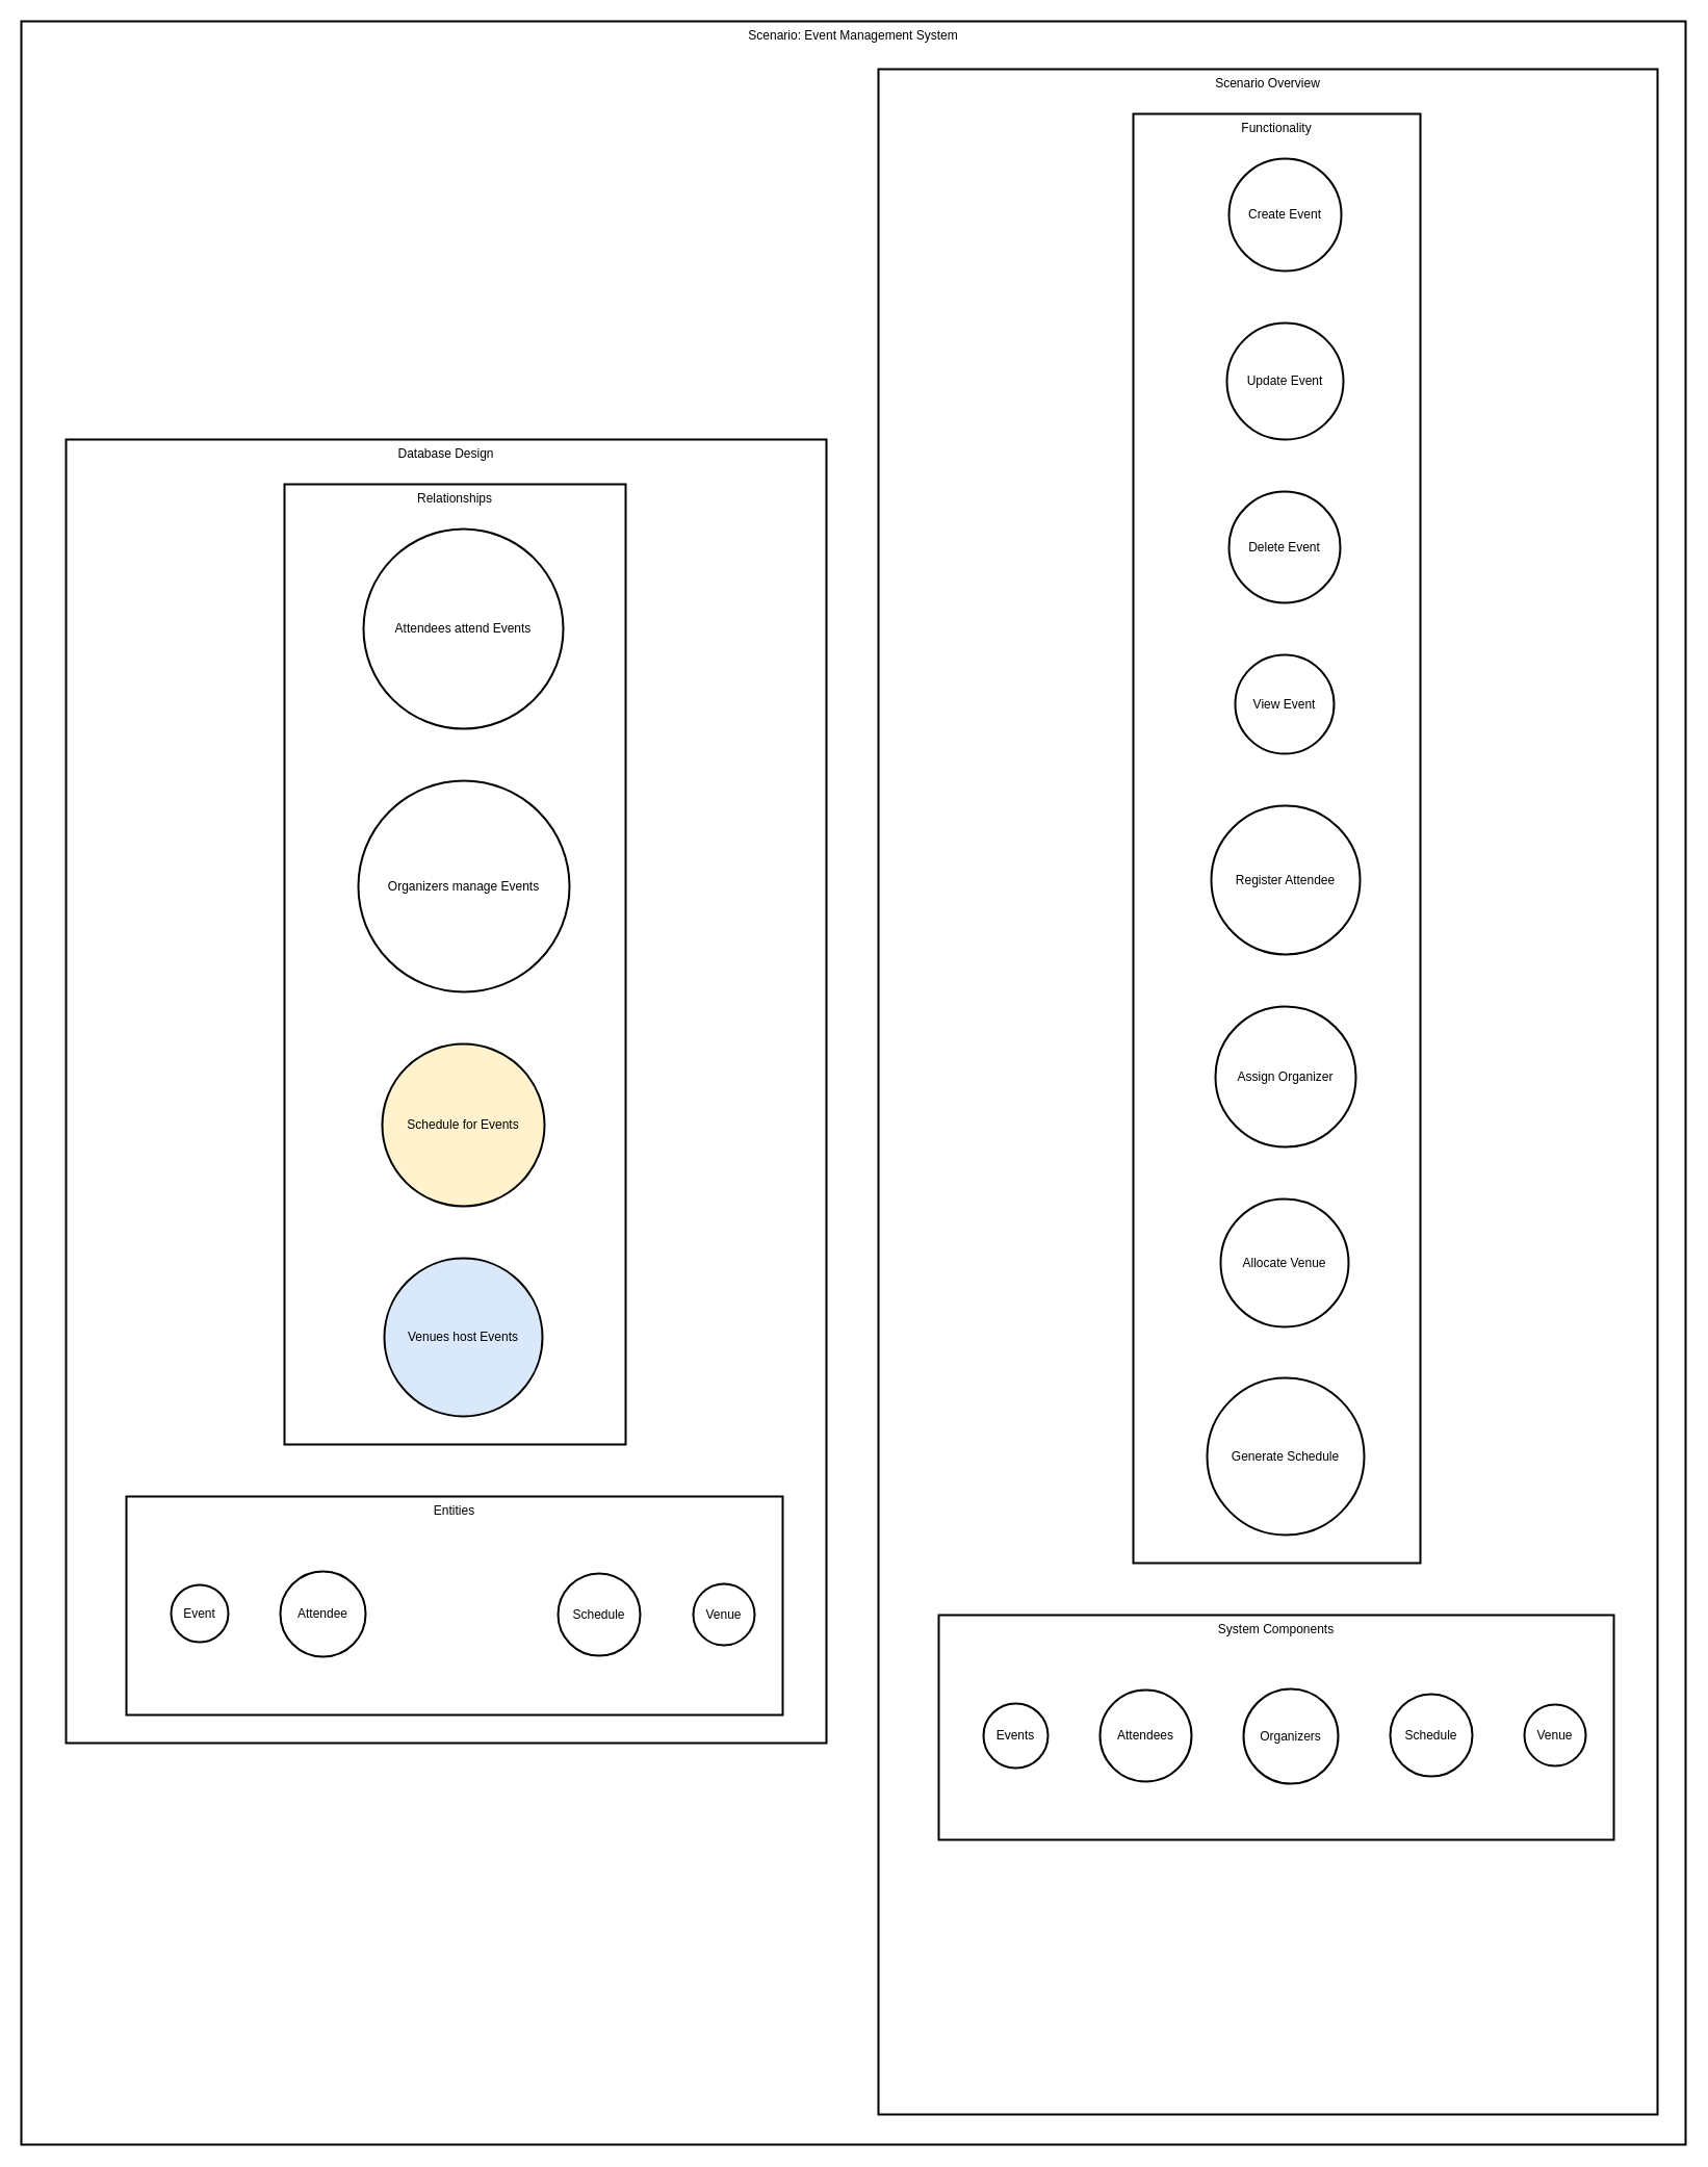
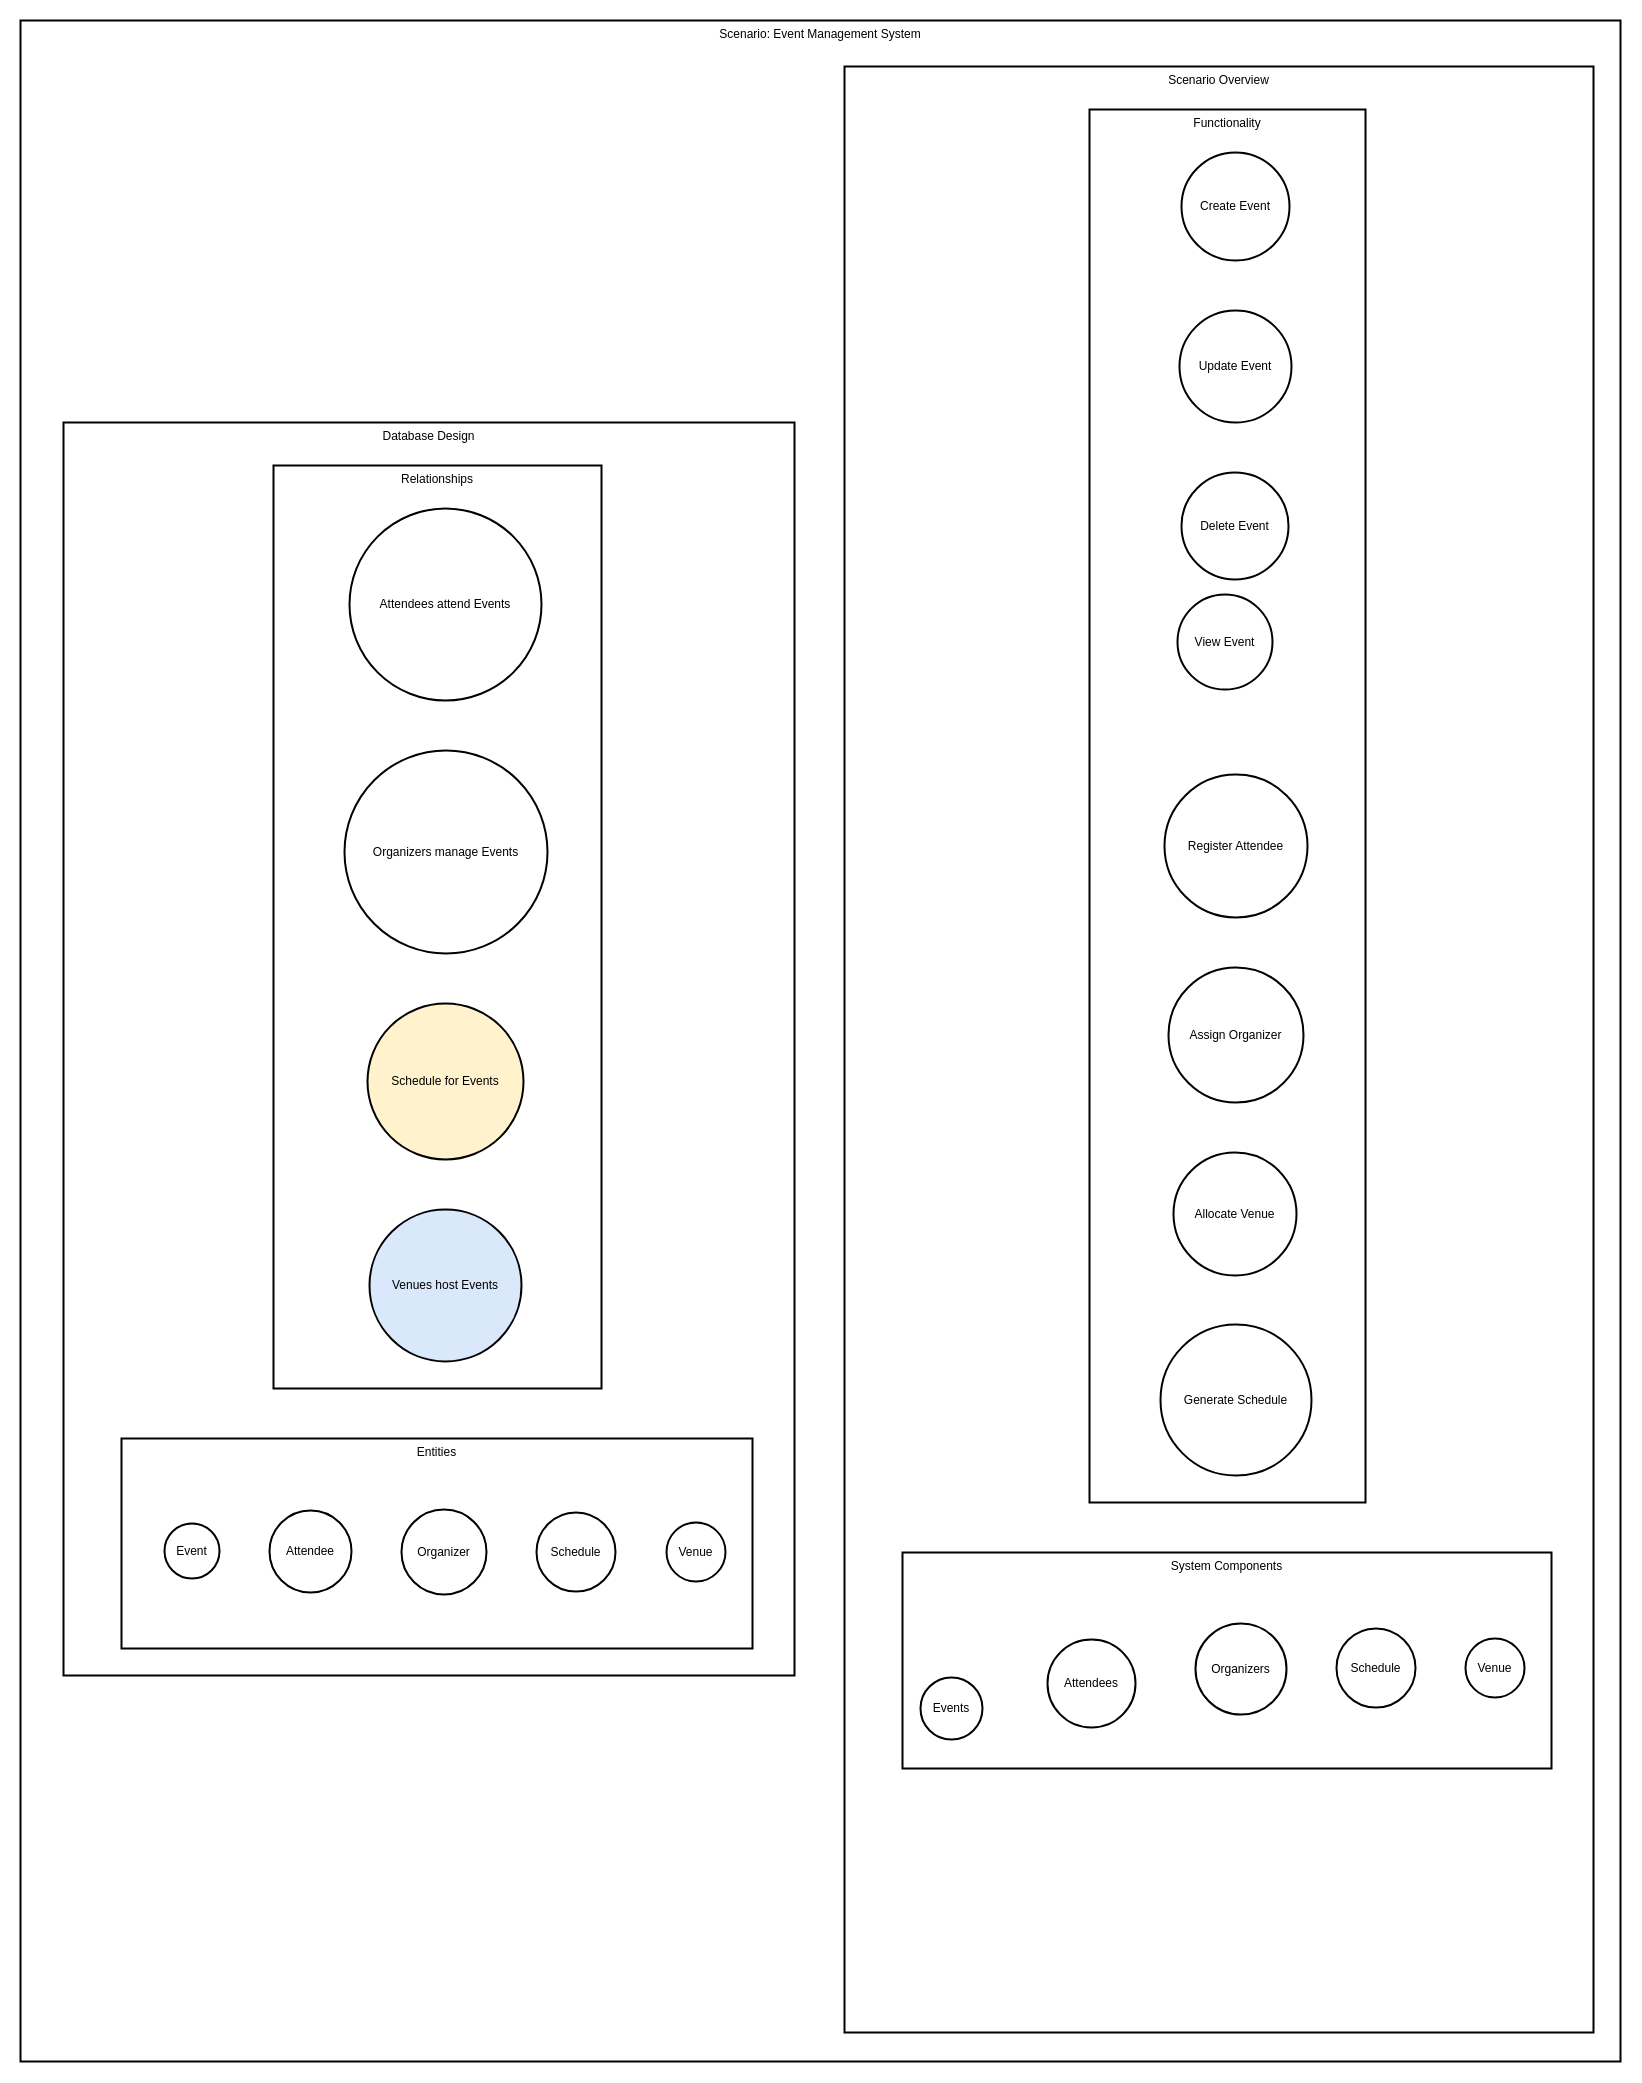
- <mxCell id="20" value="View Event" style="ellipse;aspect=fixed;strokeWidth=2;whiteSpace=wrap;" vertex="1" parent="16"><mxGeometry x="98" y="520" width="95" height="95" as="geometry" /></mxCell>
+ <mxCell id="20" value="View Event" style="ellipse;aspect=fixed;strokeWidth=2;whiteSpace=wrap;" vertex="1" parent="16"><mxGeometry x="88" y="485" width="95" height="95" as="geometry" /></mxCell>
+ <mxCell id="12" value="Organizer" style="ellipse;aspect=fixed;strokeWidth=2;whiteSpace=wrap;" vertex="1" parent="9"><mxGeometry x="280" y="71" width="85" height="85" as="geometry" /></mxCell>
- <mxCell id="26" value="Events" style="ellipse;aspect=fixed;strokeWidth=2;whiteSpace=wrap;" vertex="1" parent="25"><mxGeometry x="43" y="85" width="62" height="62" as="geometry" /></mxCell>
+ <mxCell id="26" value="Events" style="ellipse;aspect=fixed;strokeWidth=2;whiteSpace=wrap;" vertex="1" parent="25"><mxGeometry x="18" y="125" width="62" height="62" as="geometry" /></mxCell>
- <mxCell id="27" value="Attendees" style="ellipse;aspect=fixed;strokeWidth=2;whiteSpace=wrap;" vertex="1" parent="25"><mxGeometry x="155" y="72" width="88" height="88" as="geometry" /></mxCell>
+ <mxCell id="27" value="Attendees" style="ellipse;aspect=fixed;strokeWidth=2;whiteSpace=wrap;" vertex="1" parent="25"><mxGeometry x="145" y="87" width="88" height="88" as="geometry" /></mxCell>
